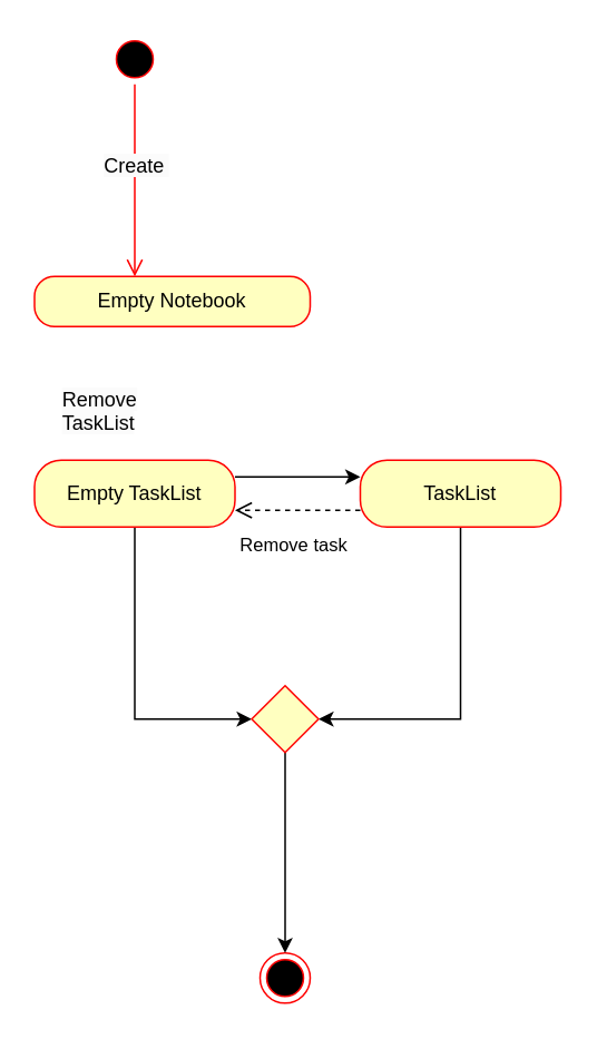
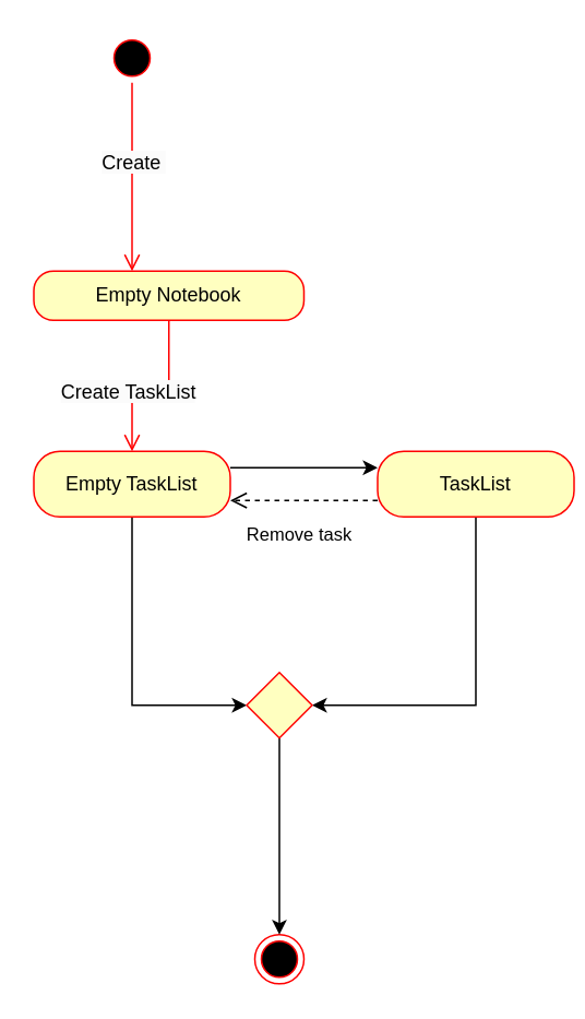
+ <mxCell id="5" value="" style="edgeStyle=orthogonalEdgeStyle;html=1;verticalAlign=bottom;endArrow=open;endSize=8;strokeColor=#ff0000;rounded=0;" parent="1" source="4" edge="1" target="12"><mxGeometry relative="1" as="geometry"><mxPoint x="175" y="185" as="targetPoint" /></mxGeometry></mxCell>
- <mxCell id="13" value="&lt;span style=&quot;color: rgb(0, 0, 0); font-family: Helvetica; font-size: 12px; font-style: normal; font-variant-ligatures: normal; font-variant-caps: normal; font-weight: 400; letter-spacing: normal; orphans: 2; text-align: center; text-indent: 0px; text-transform: none; widows: 2; word-spacing: 0px; -webkit-text-stroke-width: 0px; white-space: normal; background-color: rgb(251, 251, 251); text-decoration-thickness: initial; text-decoration-style: initial; text-decoration-color: initial; display: inline !important; float: none;&quot;&gt;Remove TaskList&lt;/span&gt;" style="text;whiteSpace=wrap;html=1;" vertex="1" parent="1"><mxGeometry x="35" y="225" width="90" height="20" as="geometry" /></mxCell>
+ <mxCell id="13" value="&lt;span style=&quot;color: rgb(0, 0, 0); font-family: Helvetica; font-size: 12px; font-style: normal; font-variant-ligatures: normal; font-variant-caps: normal; font-weight: 400; letter-spacing: normal; orphans: 2; text-align: center; text-indent: 0px; text-transform: none; widows: 2; word-spacing: 0px; -webkit-text-stroke-width: 0px; white-space: normal; background-color: rgb(251, 251, 251); text-decoration-thickness: initial; text-decoration-style: initial; text-decoration-color: initial; display: inline !important; float: none;&quot;&gt;Create TaskList&lt;/span&gt;" style="text;whiteSpace=wrap;html=1;" vertex="1" parent="1"><mxGeometry x="35" y="225" width="90" height="20" as="geometry" /></mxCell>
- <mxCell id="8" value="TaskList" style="rounded=1;whiteSpace=wrap;html=1;arcSize=40;fontColor=#000000;fillColor=#ffffc0;strokeColor=#ff0000;" parent="1" vertex="1"><mxGeometry x="215" y="275" width="120" height="40" as="geometry" /></mxCell>
+ <mxCell id="8" value="TaskList" style="rounded=1;whiteSpace=wrap;html=1;arcSize=40;fontColor=#000000;fillColor=#ffffc0;strokeColor=#ff0000;" parent="1" vertex="1"><mxGeometry x="230" y="275" width="120" height="40" as="geometry" /></mxCell>
